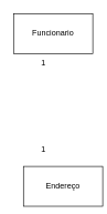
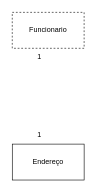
- <mxCell id="2" value="Funcionario" style="rounded=0;whiteSpace=wrap;html=1;" parent="1" vertex="1"><mxGeometry x="20" y="20" width="120" height="60" as="geometry" /></mxCell>
+ <mxCell id="2" value="Funcionario" style="rounded=0;whiteSpace=wrap;html=1;dashed=1;" parent="1" vertex="1"><mxGeometry x="20" y="20" width="120" height="60" as="geometry" /></mxCell>
- <mxCell id="3" value="Endereço" style="whiteSpace=wrap;html=1;" parent="1" vertex="1"><mxGeometry x="35" y="250" width="120" height="60" as="geometry" /></mxCell>
+ <mxCell id="3" value="Endereço" style="whiteSpace=wrap;html=1;" parent="1" vertex="1"><mxGeometry x="20" y="240" width="120" height="60" as="geometry" /></mxCell>
